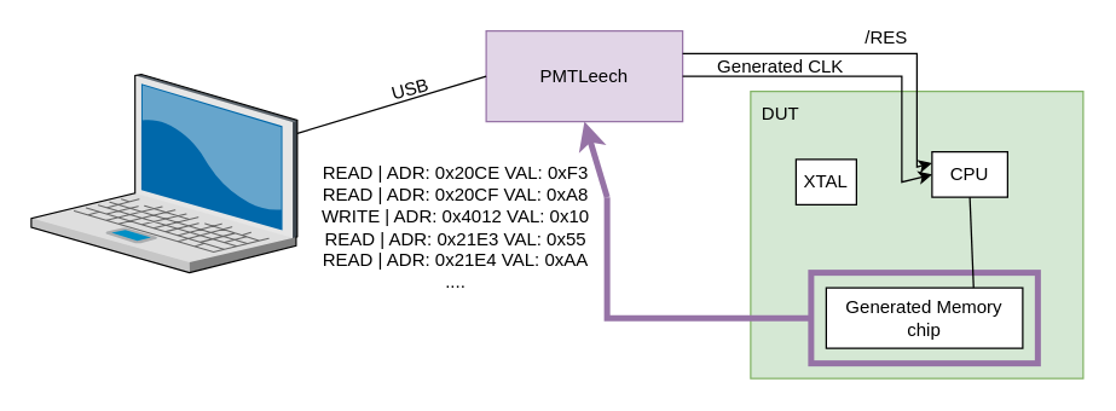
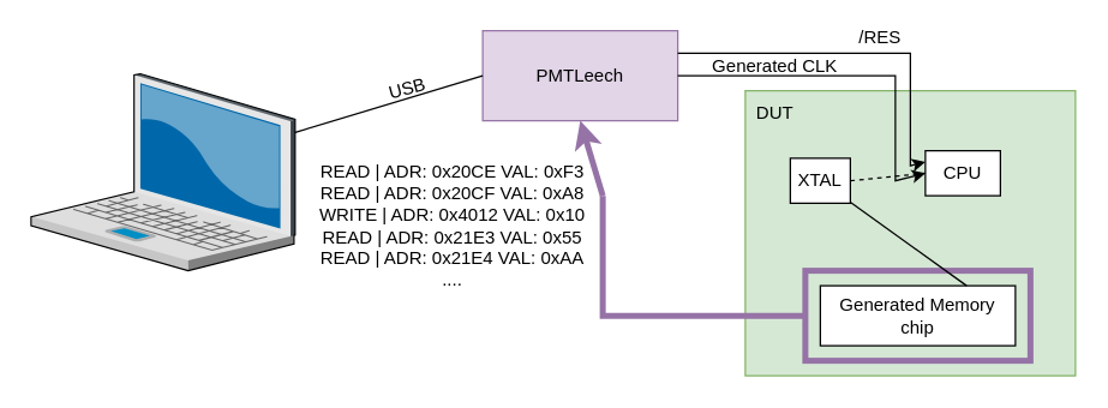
+ <mxCell id="11" value="" style="endArrow=none;dashed=1;html=1;rounded=0;entryX=0;entryY=0.5;entryDx=0;entryDy=0;exitX=1;exitY=0.5;exitDx=0;exitDy=0;" parent="1" source="9" target="5" edge="1"><mxGeometry width="50" height="50" relative="1" as="geometry"><mxPoint x="356" y="180" as="sourcePoint" /><mxPoint x="406" y="130" as="targetPoint" /></mxGeometry></mxCell>
- <mxCell id="8" value="" style="endArrow=none;html=1;rounded=0;entryX=0.5;entryY=1;entryDx=0;entryDy=0;exitX=0.75;exitY=0;exitDx=0;exitDy=0;" parent="1" source="6" target="5" edge="1"><mxGeometry width="50" height="50" relative="1" as="geometry"><mxPoint x="356" y="180" as="sourcePoint" /><mxPoint x="406" y="130" as="targetPoint" /></mxGeometry></mxCell>
+ <mxCell id="8" value="" style="endArrow=none;html=1;rounded=0;exitX=0.75;exitY=0;exitDx=0;exitDy=0;" parent="1" source="6" target="9" edge="1"><mxGeometry width="50" height="50" relative="1" as="geometry"><mxPoint x="356" y="180" as="sourcePoint" /><mxPoint x="406" y="130" as="targetPoint" /></mxGeometry></mxCell>
